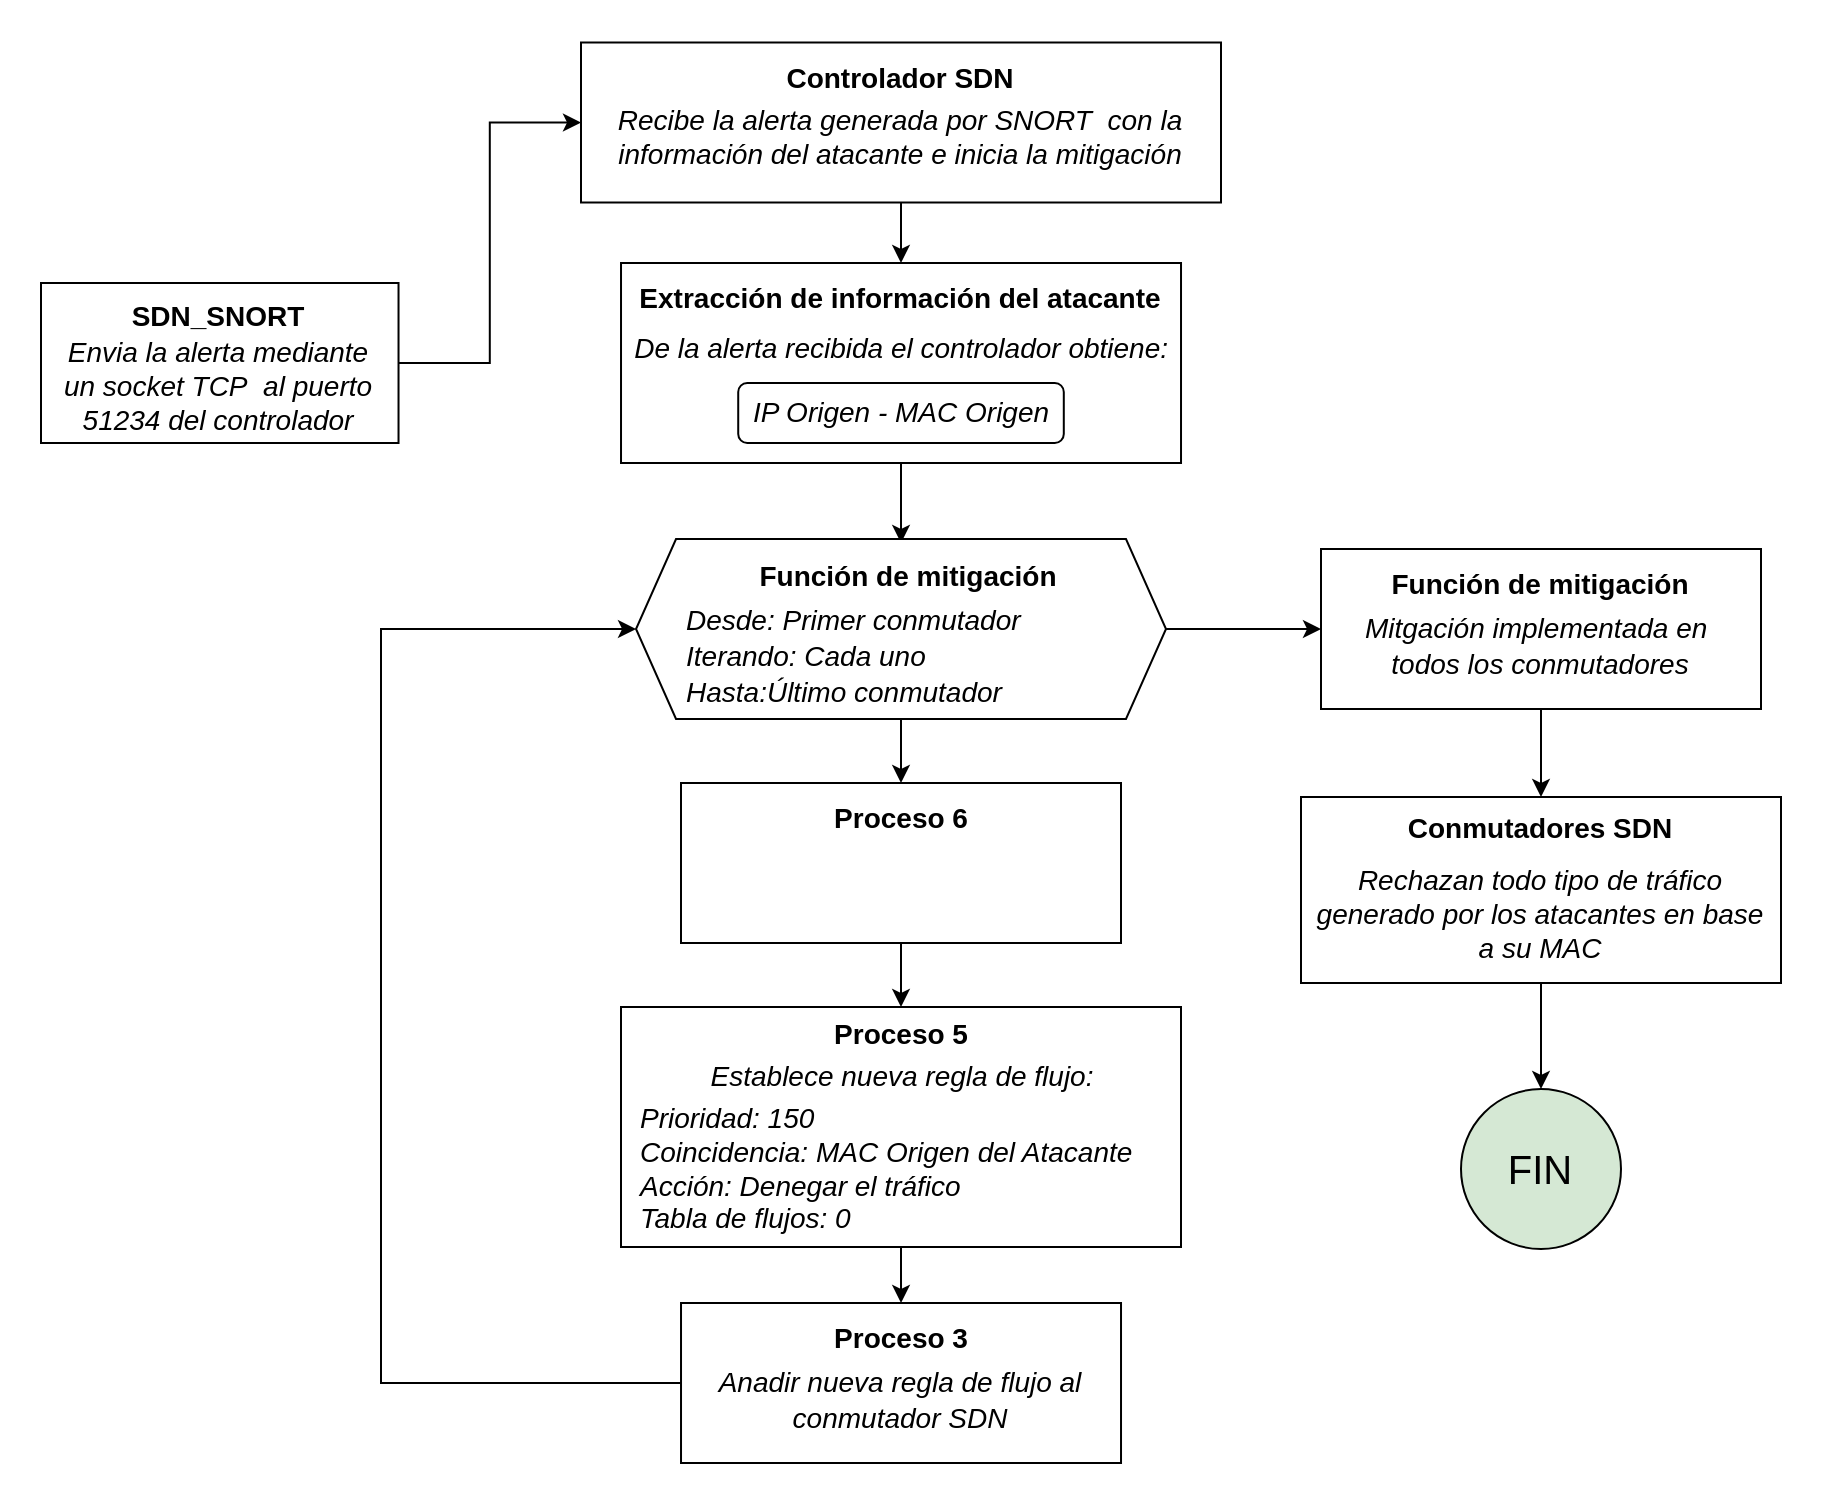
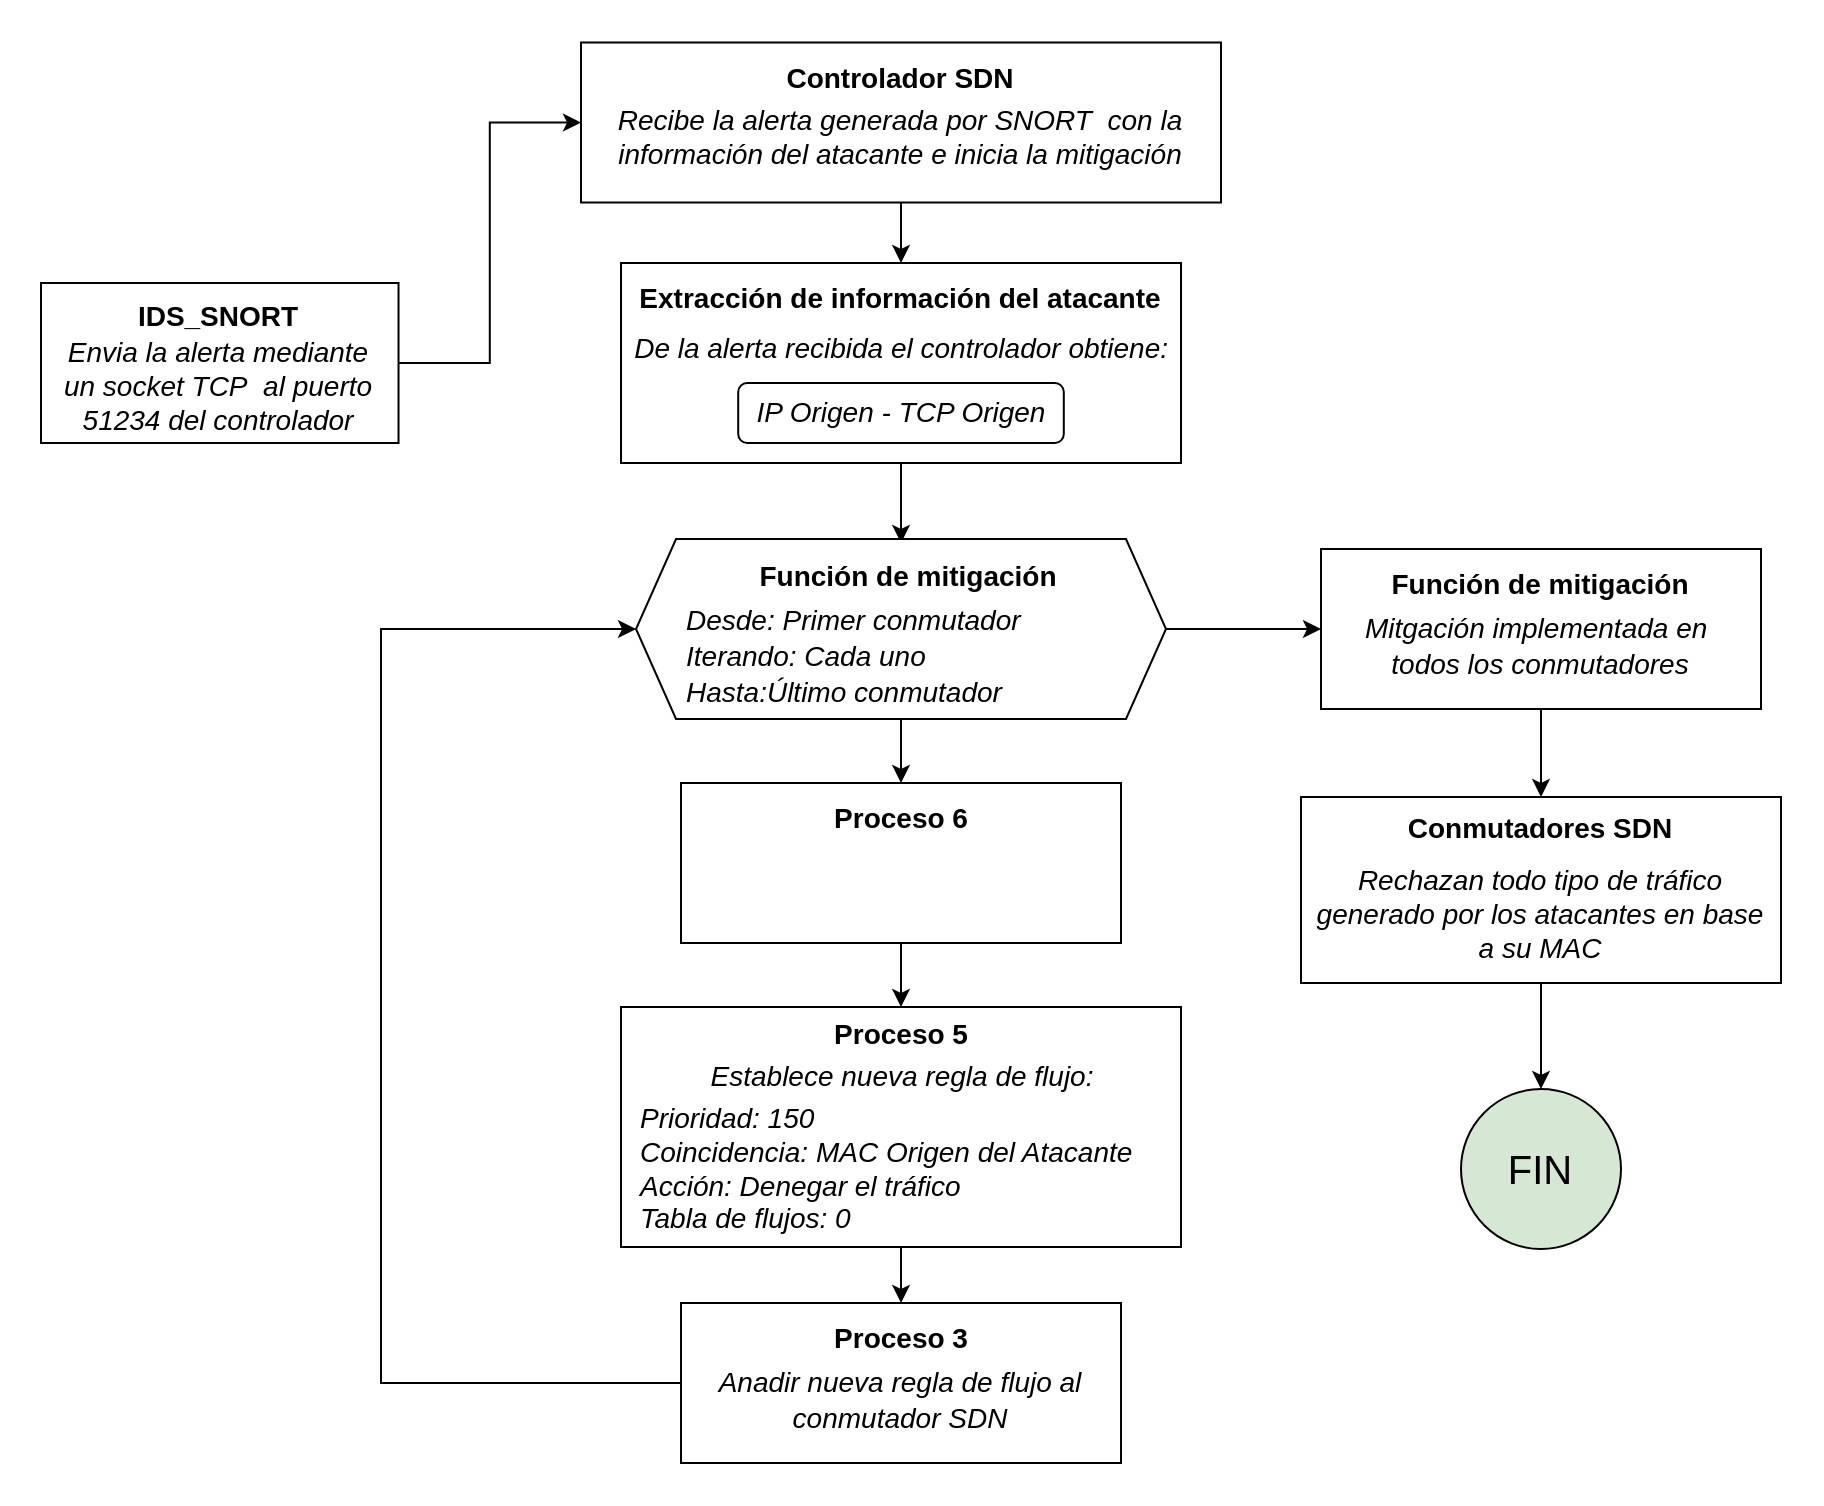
- <mxCell id="4" value="&lt;span style=&quot;font-size: 14px;&quot;&gt;&lt;b&gt;SDN_SNORT&lt;/b&gt;&lt;/span&gt;" style="text;html=1;align=center;verticalAlign=middle;whiteSpace=wrap;rounded=0;fontFamily=Helvetica;fontSize=26;fontColor=default;" vertex="1" parent="1"><mxGeometry x="50.19" y="143.75" width="118.38" height="20" as="geometry" /></mxCell>
+ <mxCell id="4" value="&lt;span style=&quot;font-size: 14px;&quot;&gt;&lt;b&gt;IDS_SNORT&lt;/b&gt;&lt;/span&gt;" style="text;html=1;align=center;verticalAlign=middle;whiteSpace=wrap;rounded=0;fontFamily=Helvetica;fontSize=26;fontColor=default;" vertex="1" parent="1"><mxGeometry x="50.19" y="143.75" width="118.38" height="20" as="geometry" /></mxCell>
- <mxCell id="14" value="&lt;span style=&quot;font-size: 14px; font-weight: 400;&quot;&gt;&lt;i&gt;IP Origen - MAC Origen&lt;/i&gt;&lt;/span&gt;" style="text;whiteSpace=wrap;html=1;align=center;fontStyle=1;fontSize=10;rounded=1;strokeColor=default;" vertex="1" parent="1"><mxGeometry x="368.61" y="191" width="162.79" height="30" as="geometry" /></mxCell>
+ <mxCell id="14" value="&lt;span style=&quot;font-size: 14px; font-weight: 400;&quot;&gt;&lt;i&gt;IP Origen - TCP Origen&lt;/i&gt;&lt;/span&gt;" style="text;whiteSpace=wrap;html=1;align=center;fontStyle=1;fontSize=10;rounded=1;strokeColor=default;" vertex="1" parent="1"><mxGeometry x="368.61" y="191" width="162.79" height="30" as="geometry" /></mxCell>
